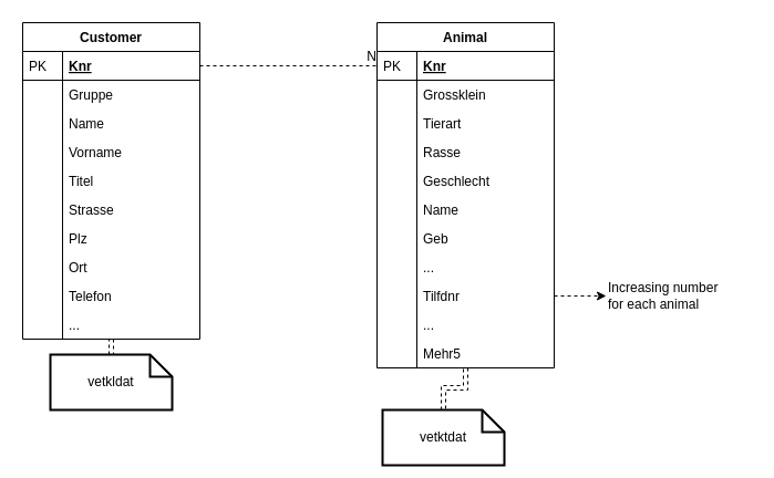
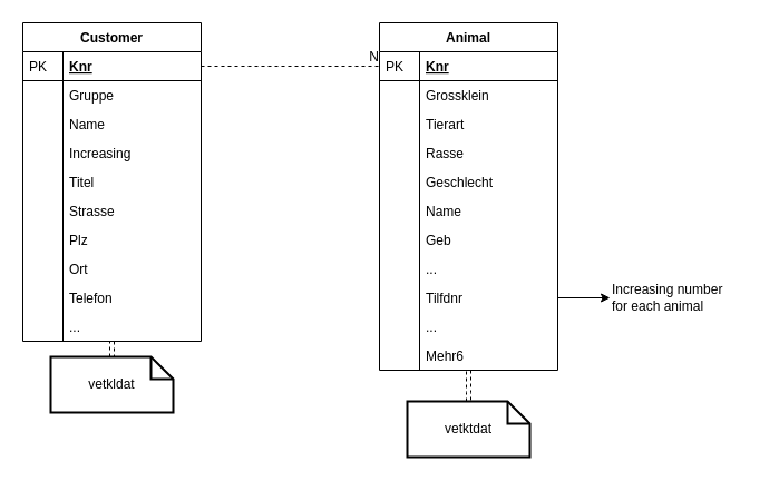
- <mxCell id="9" value="Vorname" style="shape=partialRectangle;top=0;left=0;right=0;bottom=0;align=left;verticalAlign=top;fillColor=none;spacingLeft=40;spacingRight=4;overflow=hidden;rotatable=0;points=[[0,0.5],[1,0.5]];portConstraint=eastwest;dropTarget=0;rounded=0;shadow=0;strokeWidth=1;" vertex="1" parent="2"><mxGeometry y="104" width="160" height="26" as="geometry" /></mxCell>
+ <mxCell id="9" value="Increasing" style="shape=partialRectangle;top=0;left=0;right=0;bottom=0;align=left;verticalAlign=top;fillColor=none;spacingLeft=40;spacingRight=4;overflow=hidden;rotatable=0;points=[[0,0.5],[1,0.5]];portConstraint=eastwest;dropTarget=0;rounded=0;shadow=0;strokeWidth=1;" vertex="1" parent="2"><mxGeometry y="104" width="160" height="26" as="geometry" /></mxCell>
- <mxCell id="53" style="edgeStyle=orthogonalEdgeStyle;rounded=0;orthogonalLoop=1;jettySize=auto;html=1;exitX=1;exitY=0.5;exitDx=0;exitDy=0;dashed=1;" edge="1" parent="1" source="42" target="52"><mxGeometry relative="1" as="geometry" /></mxCell>
+ <mxCell id="53" style="edgeStyle=orthogonalEdgeStyle;rounded=0;orthogonalLoop=1;jettySize=auto;html=1;exitX=1;exitY=0.5;exitDx=0;exitDy=0;dashed=0;" edge="1" parent="1" source="42" target="52"><mxGeometry relative="1" as="geometry" /></mxCell>
- <mxCell id="46" value="Mehr5" style="shape=partialRectangle;top=0;left=0;right=0;bottom=0;align=left;verticalAlign=top;fillColor=none;spacingLeft=40;spacingRight=4;overflow=hidden;rotatable=0;points=[[0,0.5],[1,0.5]];portConstraint=eastwest;dropTarget=0;rounded=0;shadow=0;strokeWidth=1;" vertex="1" parent="25"><mxGeometry y="286" width="160" height="26" as="geometry" /></mxCell>
+ <mxCell id="46" value="Mehr6" style="shape=partialRectangle;top=0;left=0;right=0;bottom=0;align=left;verticalAlign=top;fillColor=none;spacingLeft=40;spacingRight=4;overflow=hidden;rotatable=0;points=[[0,0.5],[1,0.5]];portConstraint=eastwest;dropTarget=0;rounded=0;shadow=0;strokeWidth=1;" vertex="1" parent="25"><mxGeometry y="286" width="160" height="26" as="geometry" /></mxCell>
- <mxCell id="49" value="vetktdat" style="shape=note;size=20;whiteSpace=wrap;html=1;strokeWidth=2;" vertex="1" parent="1"><mxGeometry x="345" y="370" width="110" height="50" as="geometry" /></mxCell>
+ <mxCell id="49" value="vetktdat" style="shape=note;size=20;whiteSpace=wrap;html=1;strokeWidth=2;" vertex="1" parent="1"><mxGeometry x="365" y="360" width="110" height="50" as="geometry" /></mxCell>
